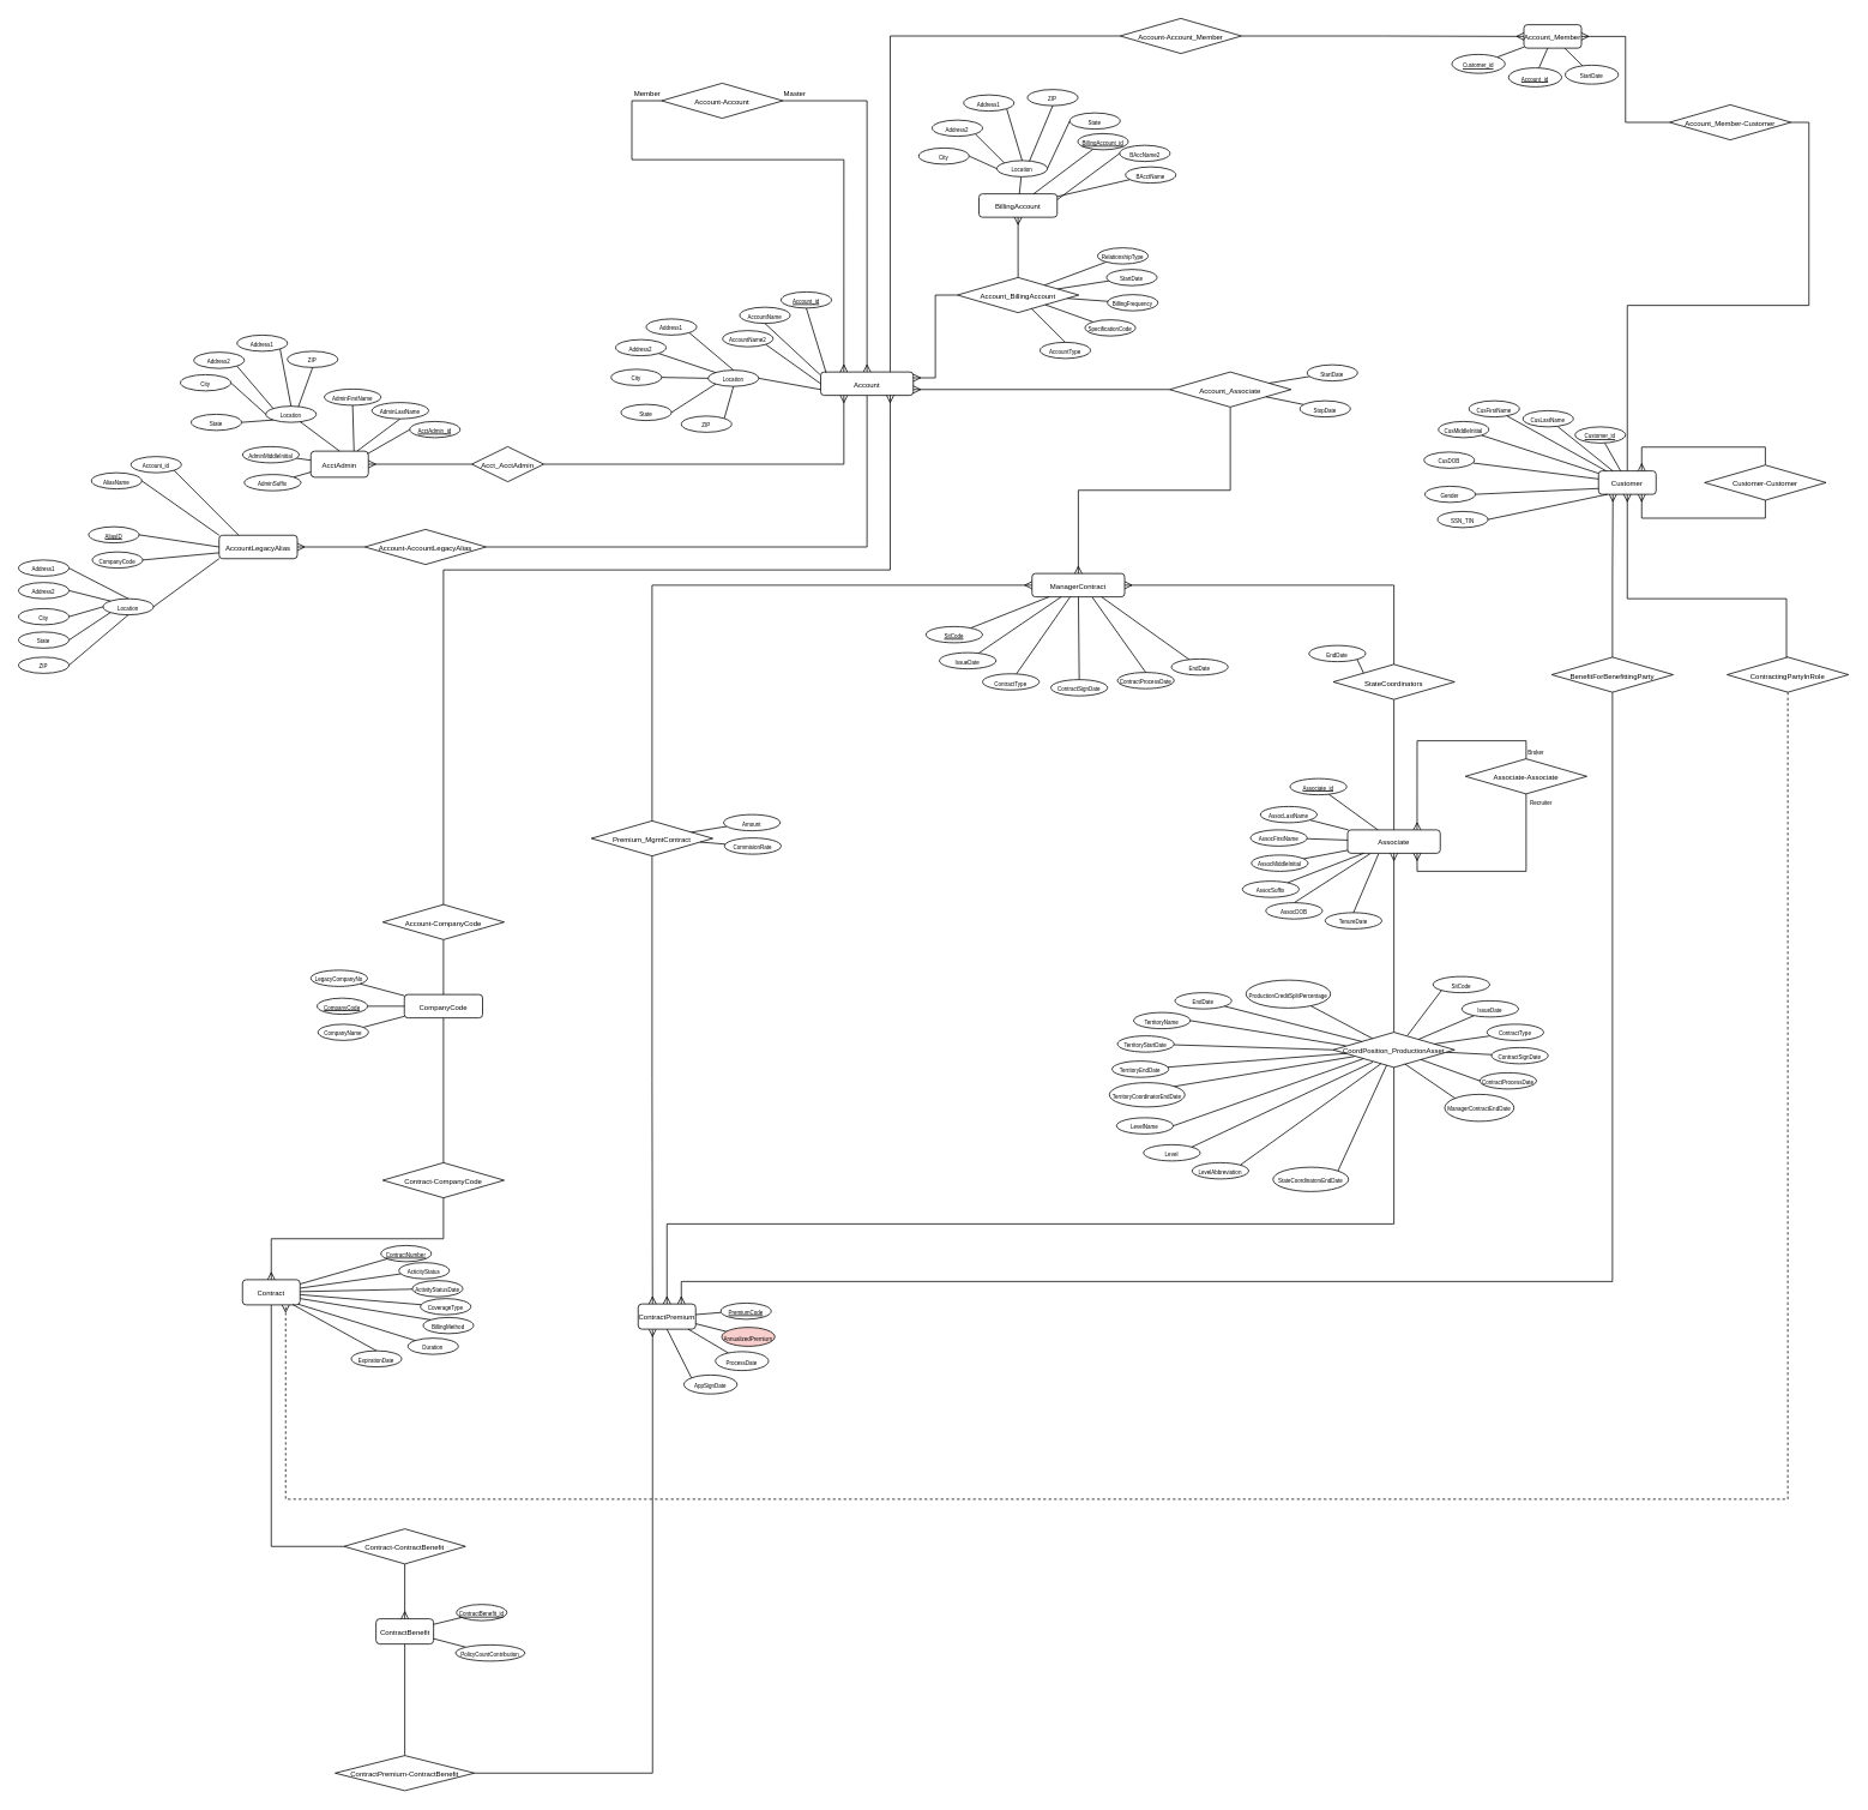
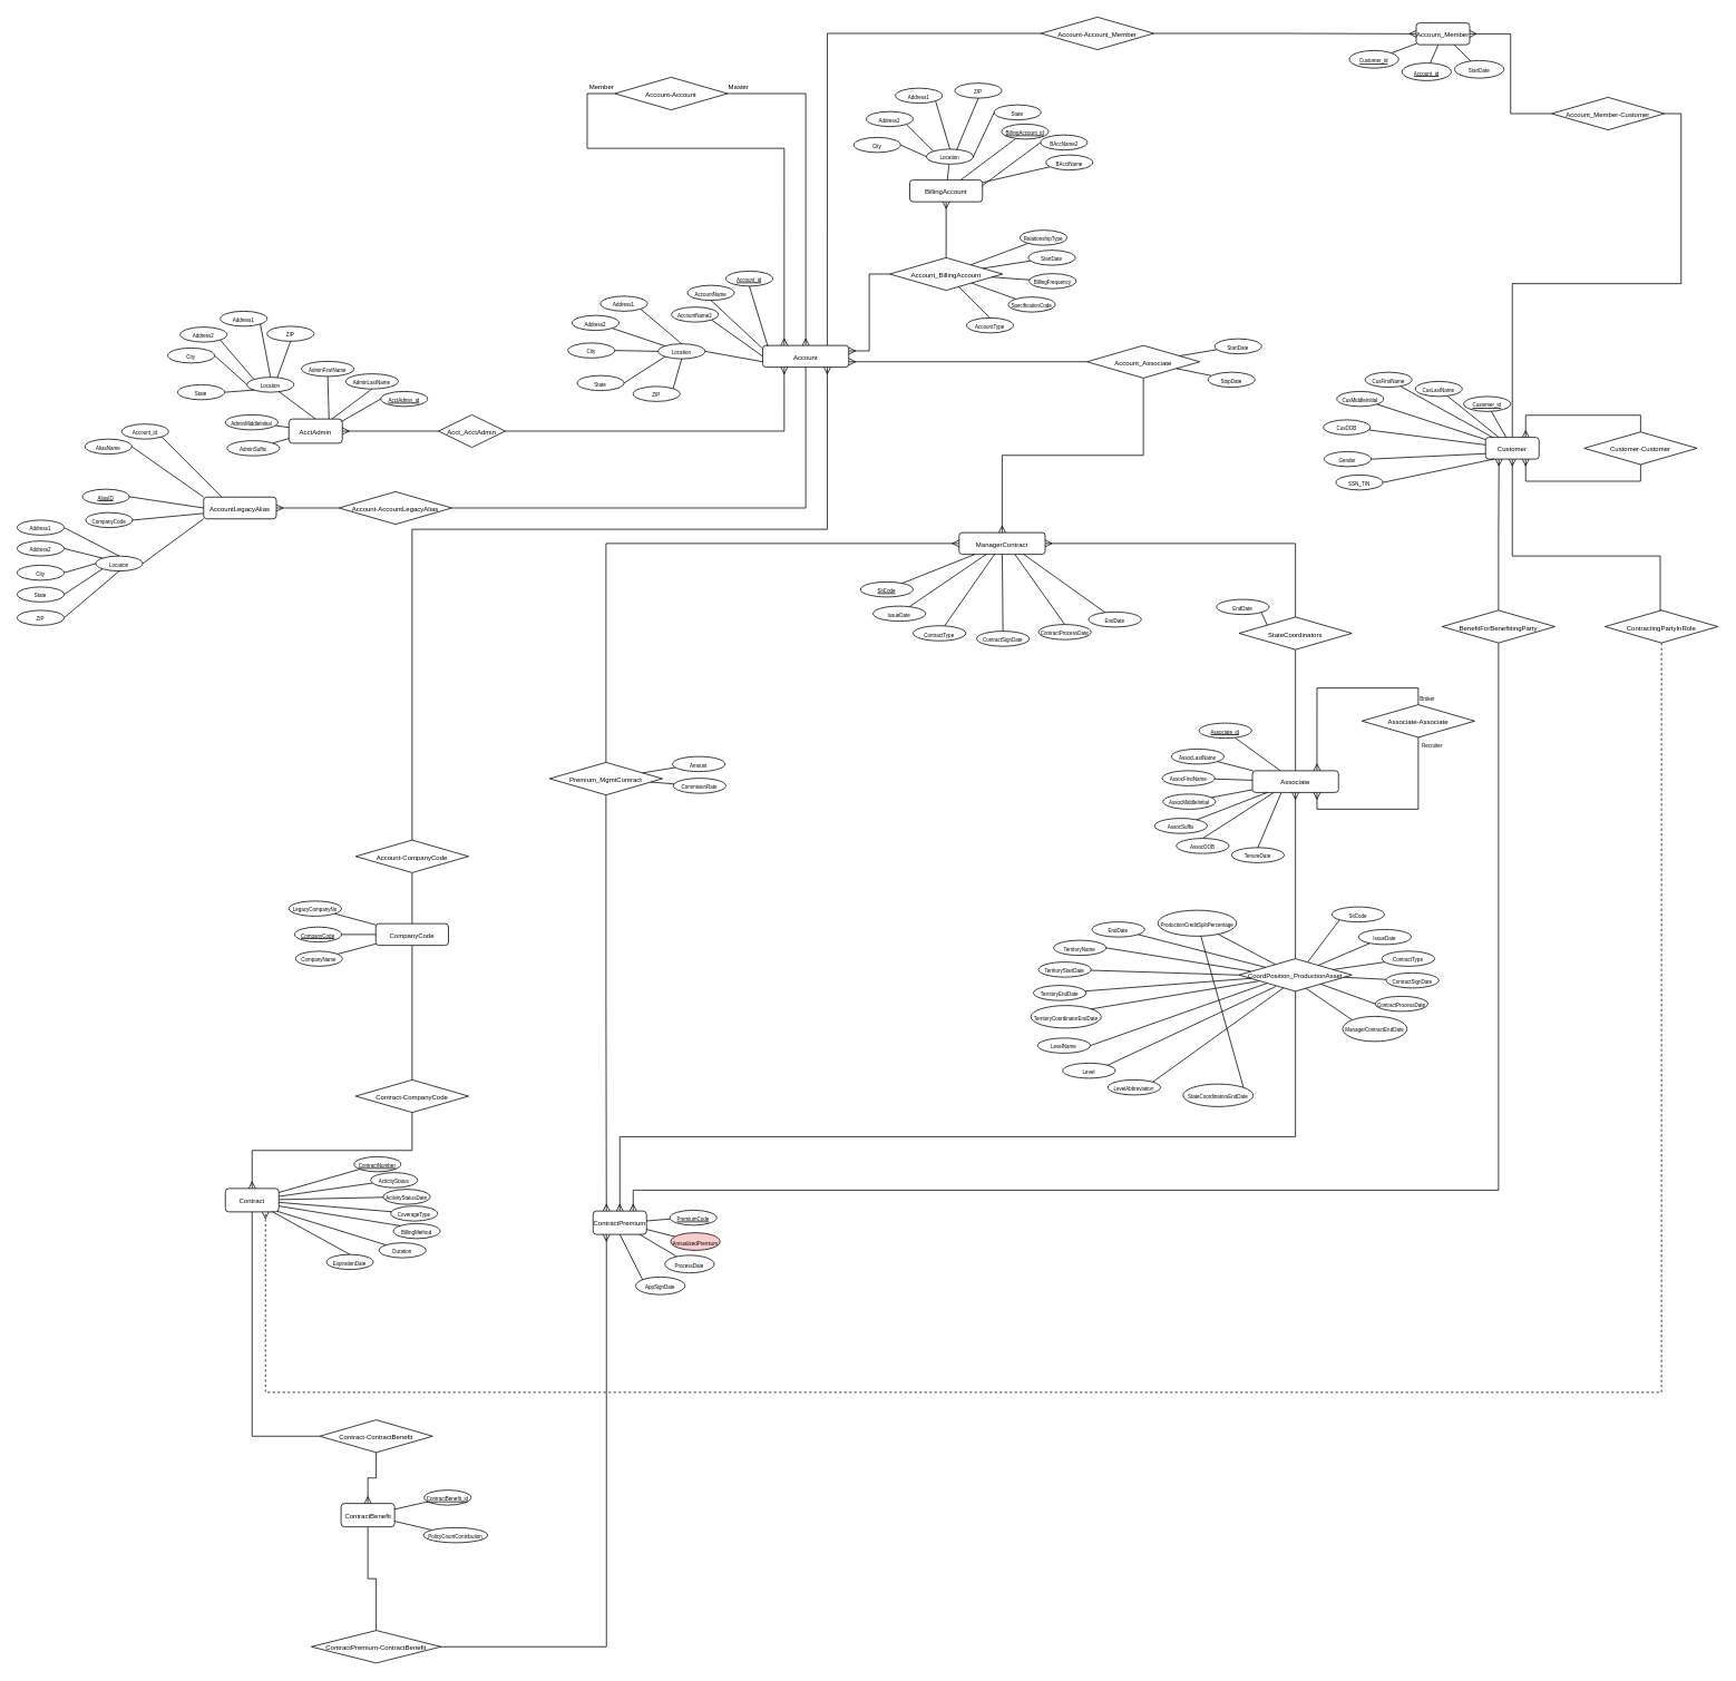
- <mxCell id="272" style="rounded=0;orthogonalLoop=1;jettySize=auto;html=1;exitX=1;exitY=0;exitDx=0;exitDy=0;entryX=0.44;entryY=0.938;entryDx=0;entryDy=0;entryPerimeter=0;endArrow=none;endFill=0;" edge="1" parent="1" source="271" target="55"><mxGeometry relative="1" as="geometry" /></mxCell>
+ <mxCell id="272" style="rounded=0;orthogonalLoop=1;jettySize=auto;html=1;exitX=1;exitY=0;exitDx=0;exitDy=0;endArrow=none;endFill=0;" edge="1" parent="1" source="271" target="240"><mxGeometry relative="1" as="geometry" /></mxCell>
- <mxCell id="44" value="&lt;font style=&quot;font-size: 8px;&quot;&gt;ContractBenefit&lt;/font&gt;" style="rounded=1;whiteSpace=wrap;html=1;" vertex="1" parent="1"><mxGeometry x="417.5" y="1799" width="64" height="28" as="geometry" /></mxCell>
+ <mxCell id="44" value="&lt;font style=&quot;font-size: 8px;&quot;&gt;ContractBenefit&lt;/font&gt;" style="rounded=1;whiteSpace=wrap;html=1;" vertex="1" parent="1"><mxGeometry x="407.5" y="1799" width="64" height="28" as="geometry" /></mxCell>
